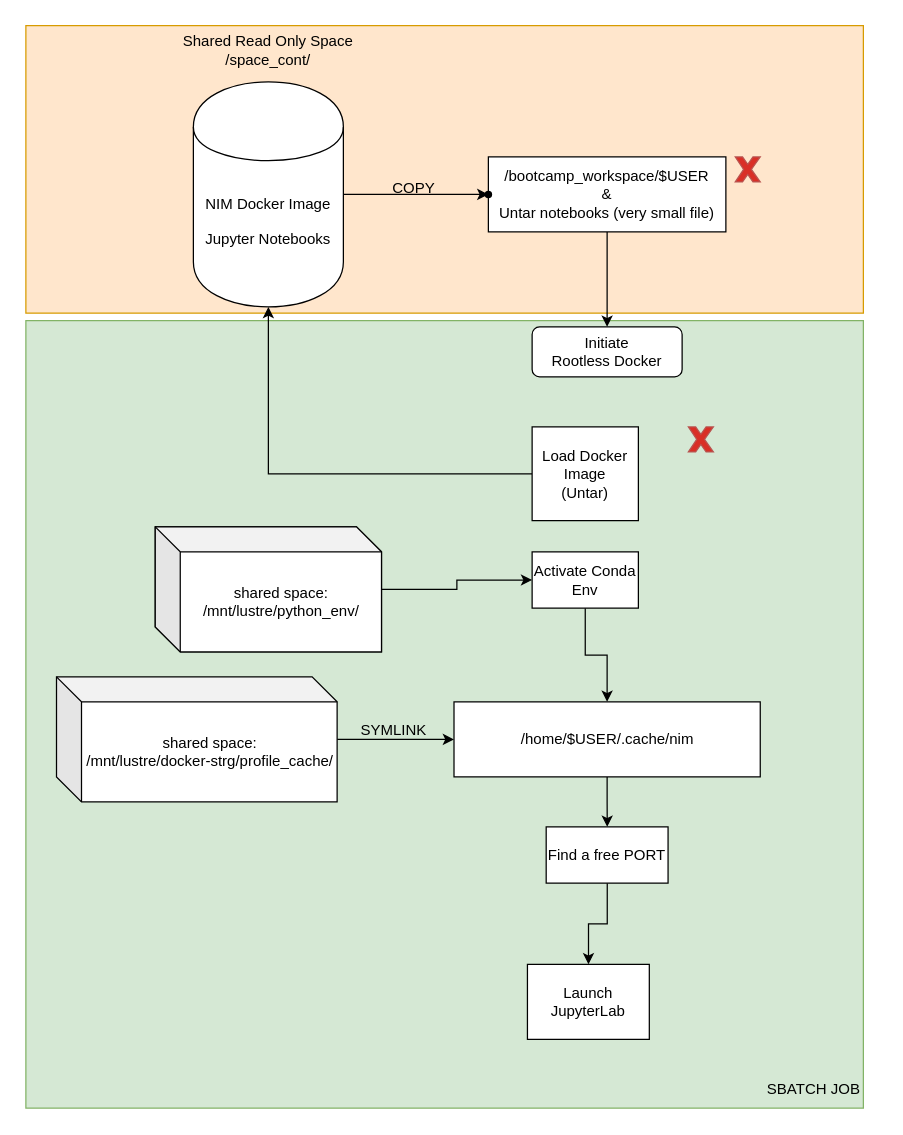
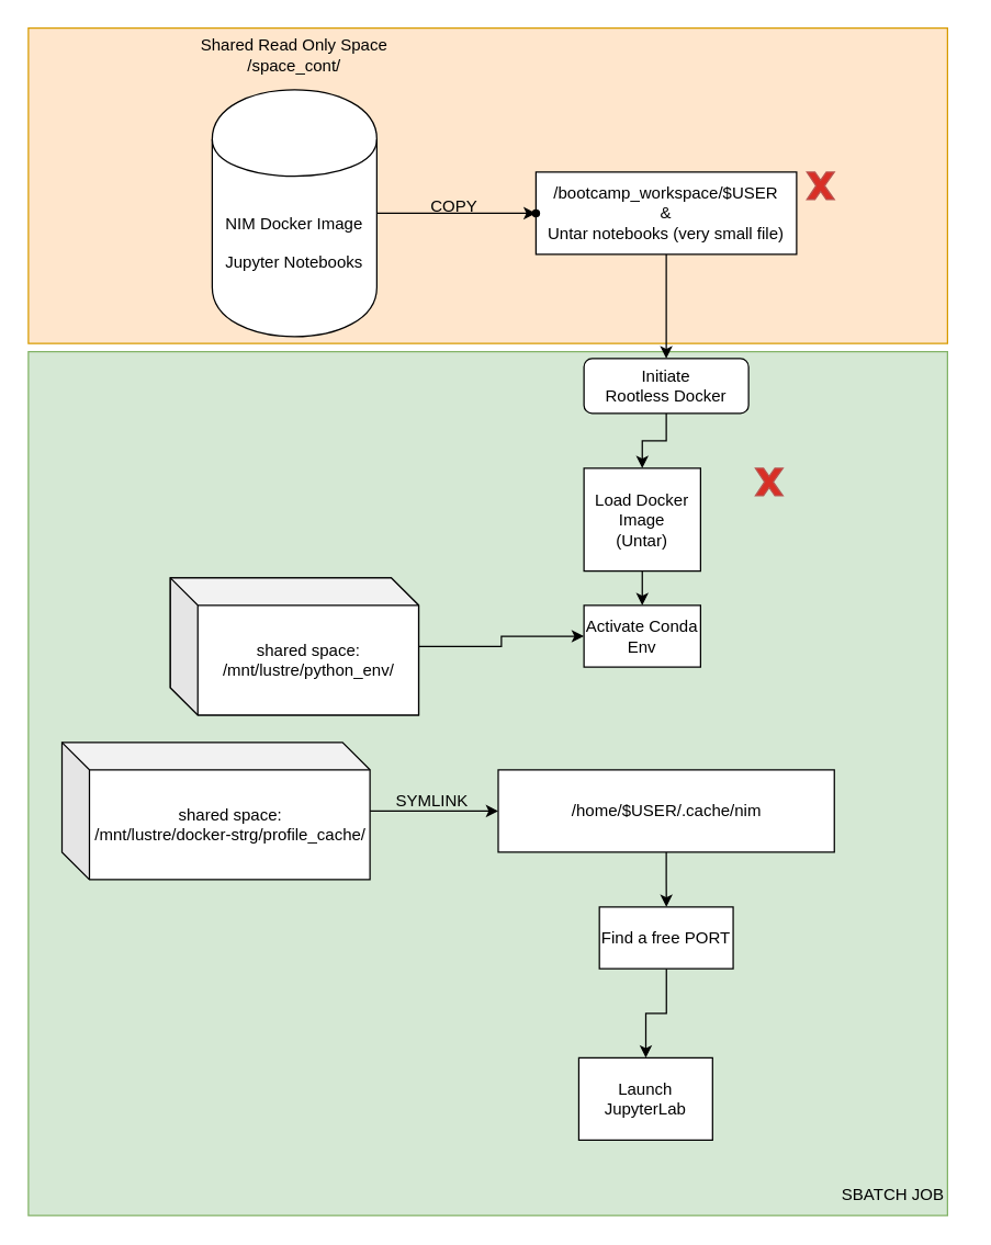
+ <mxCell id="4" value="" style="edgeStyle=orthogonalEdgeStyle;rounded=0;orthogonalLoop=1;jettySize=auto;html=1;" parent="1" source="5" target="7" edge="1"><mxGeometry relative="1" as="geometry" /></mxCell>
- <mxCell id="6" value="" style="edgeStyle=orthogonalEdgeStyle;rounded=0;orthogonalLoop=1;jettySize=auto;html=1;" parent="1" source="7" target="11" edge="1"><mxGeometry relative="1" as="geometry" /></mxCell>
+ <mxCell id="6" value="" style="edgeStyle=orthogonalEdgeStyle;rounded=0;orthogonalLoop=1;jettySize=auto;html=1;" parent="1" source="7" target="18" edge="1"><mxGeometry relative="1" as="geometry" /></mxCell>
- <mxCell id="17" value="" style="edgeStyle=orthogonalEdgeStyle;rounded=0;orthogonalLoop=1;jettySize=auto;html=1;" parent="1" source="18" target="23" edge="1"><mxGeometry relative="1" as="geometry" /></mxCell>
